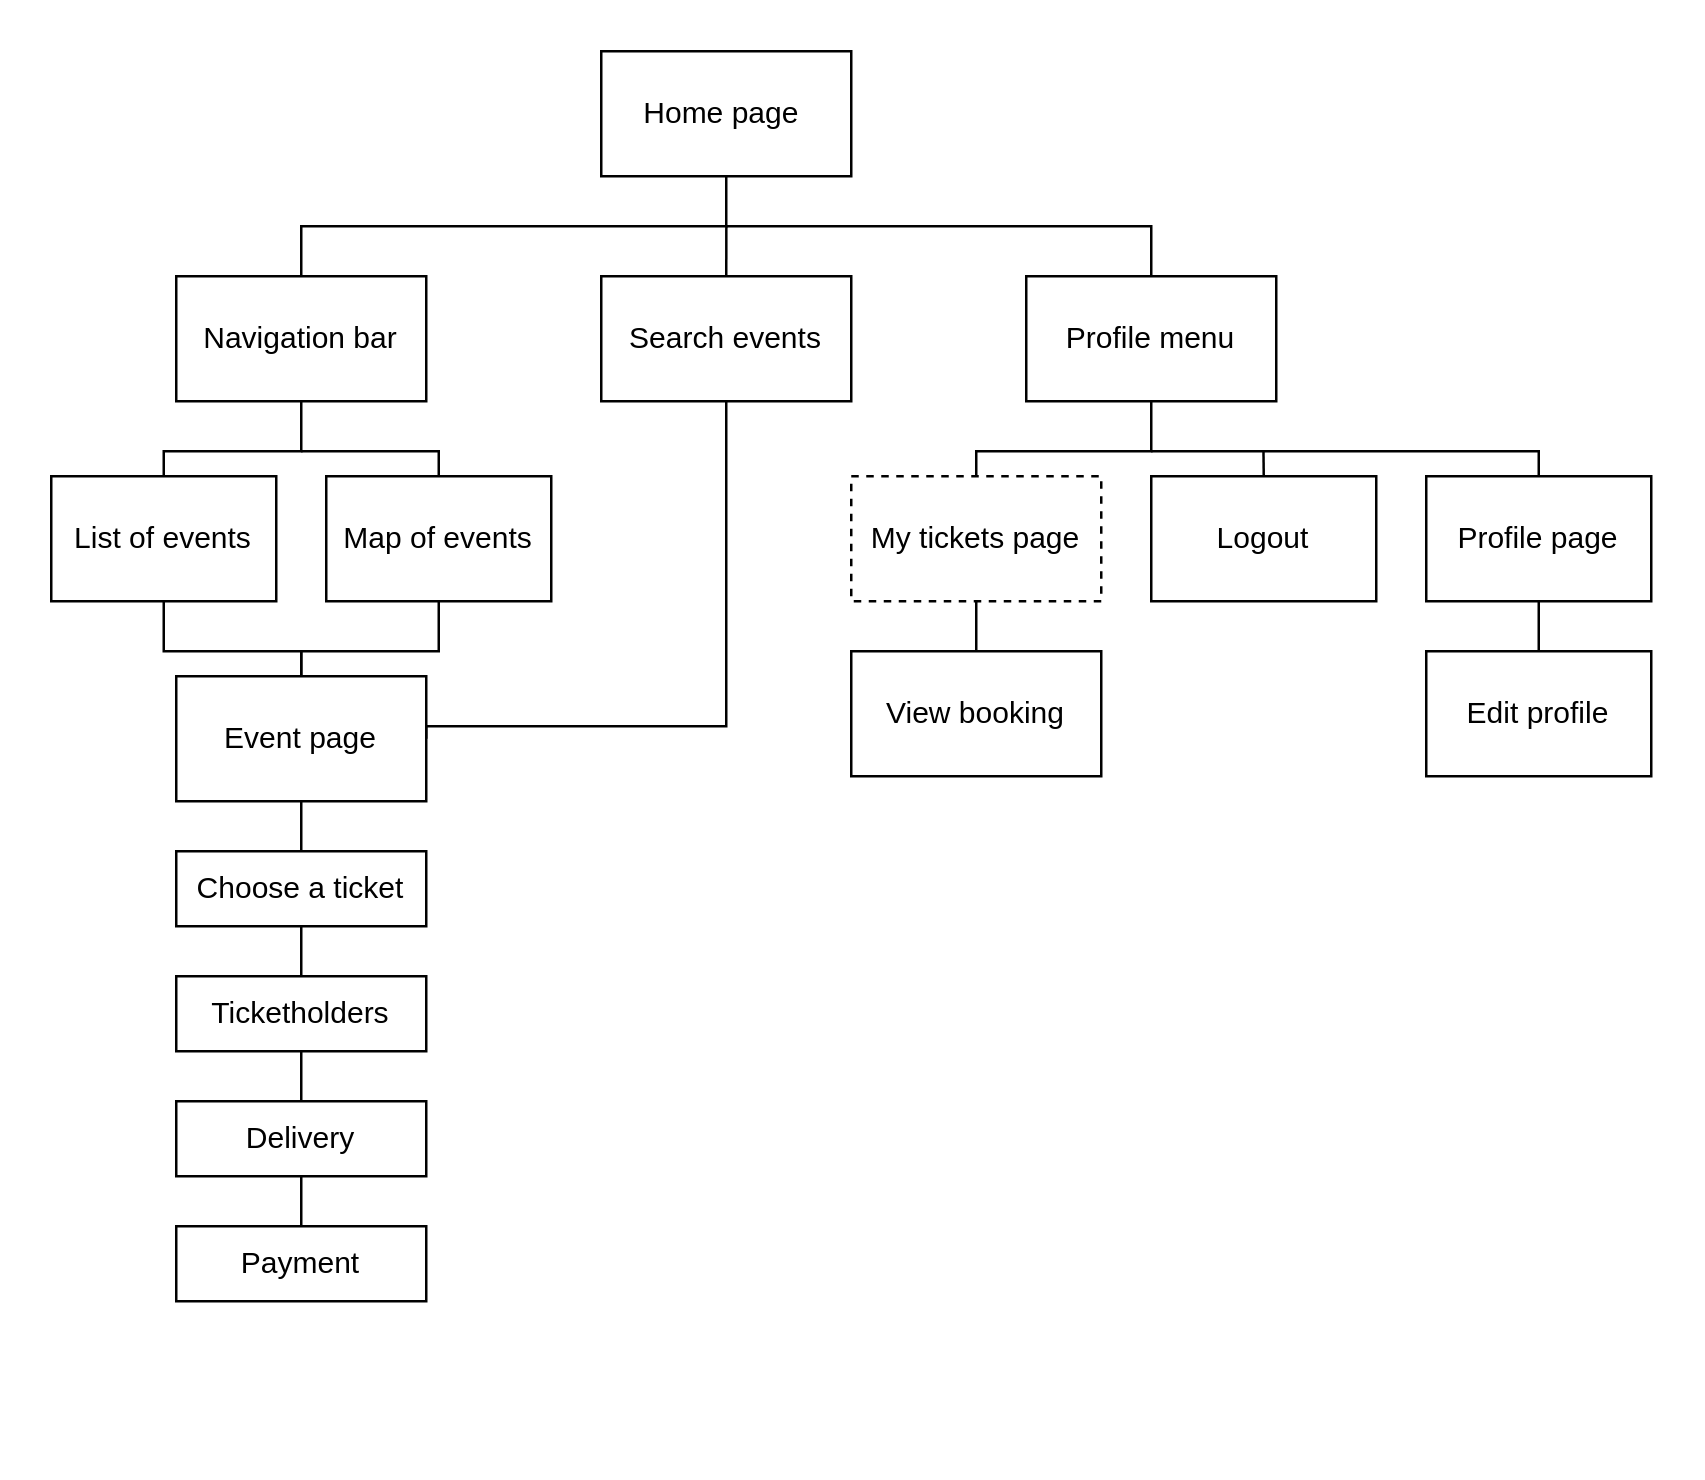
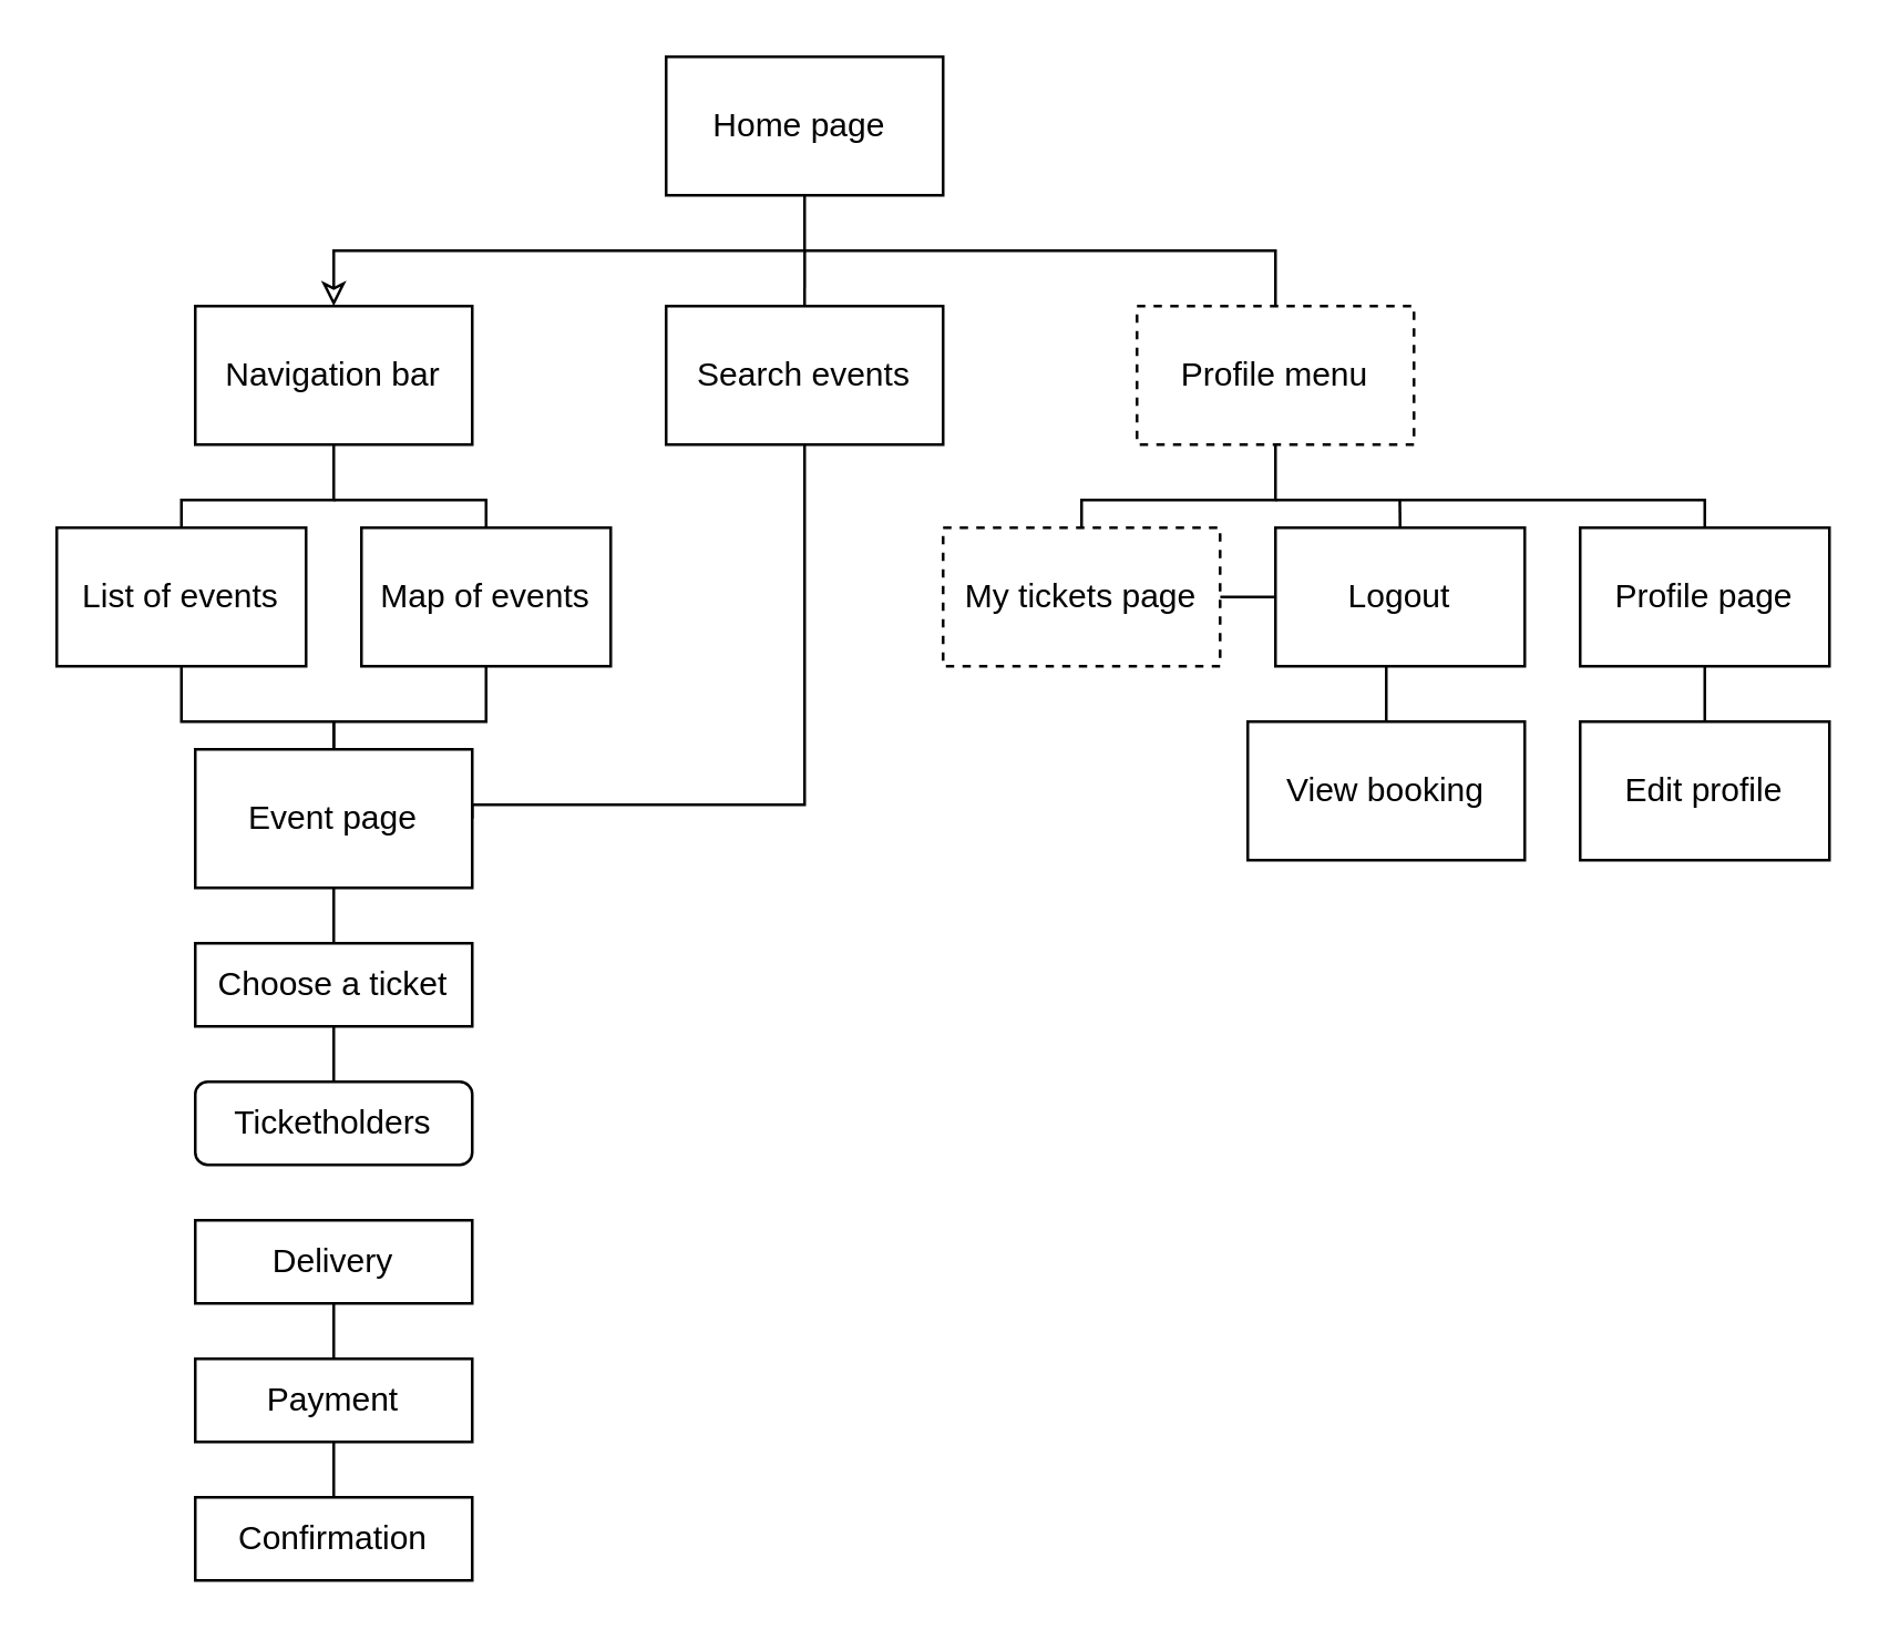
- <mxCell id="2" style="edgeStyle=orthogonalEdgeStyle;rounded=0;orthogonalLoop=1;jettySize=auto;html=1;entryX=0.5;entryY=0;entryDx=0;entryDy=0;endArrow=none;endFill=0;" edge="1" parent="1" source="3" target="5"><mxGeometry relative="1" as="geometry"><Array as="points"><mxPoint x="290" y="90" /><mxPoint x="120" y="90" /></Array></mxGeometry></mxCell>
+ <mxCell id="2" style="edgeStyle=orthogonalEdgeStyle;rounded=0;orthogonalLoop=1;jettySize=auto;html=1;entryX=0.5;entryY=0;entryDx=0;entryDy=0;endArrow=classic;endFill=0;" edge="1" parent="1" source="3" target="5"><mxGeometry relative="1" as="geometry"><Array as="points"><mxPoint x="290" y="90" /><mxPoint x="120" y="90" /></Array></mxGeometry></mxCell>
- <mxCell id="18" value="Profile menu" style="rounded=0;whiteSpace=wrap;html=1;" vertex="1" parent="1"><mxGeometry x="410" y="110" width="100" height="50" as="geometry" /></mxCell>
+ <mxCell id="18" value="Profile menu" style="rounded=0;whiteSpace=wrap;html=1;dashed=1;" vertex="1" parent="1"><mxGeometry x="410" y="110" width="100" height="50" as="geometry" /></mxCell>
- <mxCell id="34" value="View booking" style="rounded=0;whiteSpace=wrap;html=1;" vertex="1" parent="1"><mxGeometry x="340" y="260" width="100" height="50" as="geometry" /></mxCell>
+ <mxCell id="34" value="View booking" style="rounded=0;whiteSpace=wrap;html=1;" vertex="1" parent="1"><mxGeometry x="450" y="260" width="100" height="50" as="geometry" /></mxCell>
- <mxCell id="25" value="Ticketholders" style="rounded=0;whiteSpace=wrap;html=1;" vertex="1" parent="1"><mxGeometry x="70" y="390" width="100" height="30" as="geometry" /></mxCell>
+ <mxCell id="25" value="Ticketholders" style="whiteSpace=wrap;html=1;rounded=1;" vertex="1" parent="1"><mxGeometry x="70" y="390" width="100" height="30" as="geometry" /></mxCell>
- <mxCell id="24" style="edgeStyle=orthogonalEdgeStyle;rounded=0;orthogonalLoop=1;jettySize=auto;html=1;entryX=0.5;entryY=0;entryDx=0;entryDy=0;endArrow=none;endFill=0;" edge="1" parent="1" source="25" target="27"><mxGeometry relative="1" as="geometry" /></mxCell>
+ <mxCell id="28" style="edgeStyle=orthogonalEdgeStyle;rounded=0;orthogonalLoop=1;jettySize=auto;html=1;entryX=0.5;entryY=0;entryDx=0;entryDy=0;endArrow=none;endFill=0;" edge="1" parent="1" source="29" target="30"><mxGeometry relative="1" as="geometry" /></mxCell>
+ <mxCell id="30" value="Confirmation" style="rounded=0;whiteSpace=wrap;html=1;" vertex="1" parent="1"><mxGeometry x="70" y="540" width="100" height="30" as="geometry" /></mxCell>
